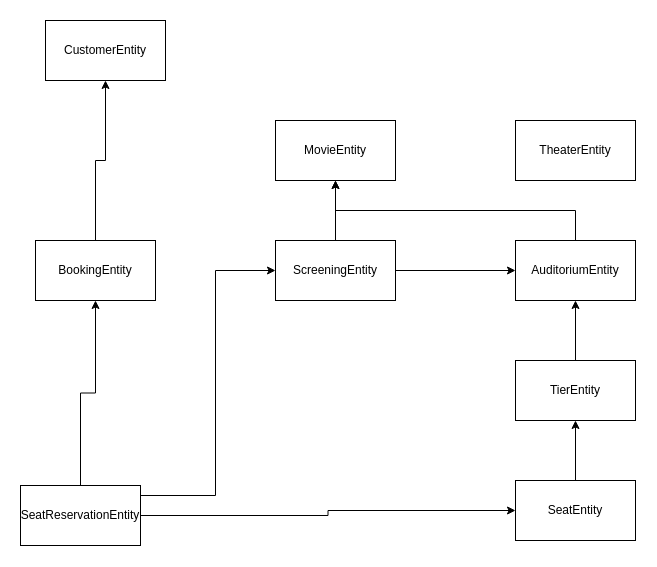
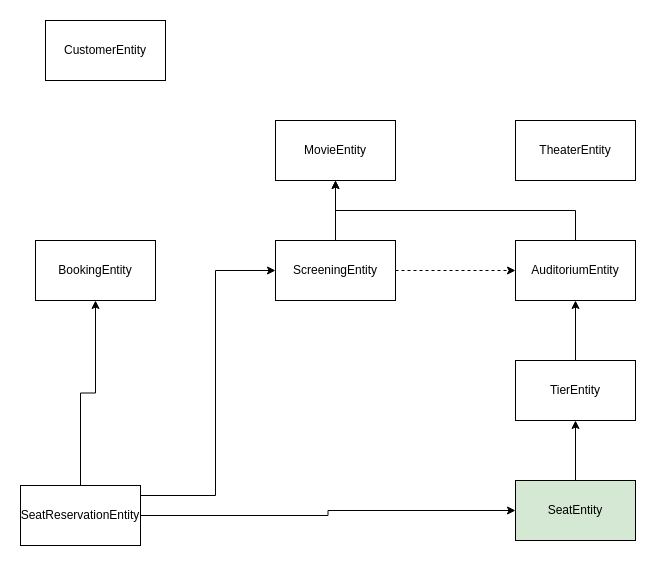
- <mxCell id="4" style="edgeStyle=orthogonalEdgeStyle;rounded=0;orthogonalLoop=1;jettySize=auto;html=1;exitX=0.5;exitY=0;exitDx=0;exitDy=0;entryX=0.5;entryY=1;entryDx=0;entryDy=0;" edge="1" parent="1" source="5" target="6"><mxGeometry relative="1" as="geometry" /></mxCell>
- <mxCell id="9" style="edgeStyle=orthogonalEdgeStyle;rounded=0;orthogonalLoop=1;jettySize=auto;html=1;exitX=1;exitY=0.5;exitDx=0;exitDy=0;entryX=0;entryY=0.5;entryDx=0;entryDy=0;" edge="1" parent="1" source="10" target="3"><mxGeometry relative="1" as="geometry" /></mxCell>
+ <mxCell id="9" style="edgeStyle=orthogonalEdgeStyle;rounded=0;orthogonalLoop=1;jettySize=auto;html=1;exitX=1;exitY=0.5;exitDx=0;exitDy=0;entryX=0;entryY=0.5;entryDx=0;entryDy=0;dashed=1;" edge="1" parent="1" source="10" target="3"><mxGeometry relative="1" as="geometry" /></mxCell>
- <mxCell id="12" value="&lt;div&gt;&lt;span style=&quot;background-color: initial;&quot;&gt;SeatEntity&lt;/span&gt;&lt;br&gt;&lt;/div&gt;" style="rounded=0;whiteSpace=wrap;html=1;" vertex="1" parent="1"><mxGeometry x="515" y="480" width="120" height="60" as="geometry" /></mxCell>
+ <mxCell id="12" value="&lt;div&gt;&lt;span style=&quot;background-color: initial;&quot;&gt;SeatEntity&lt;/span&gt;&lt;br&gt;&lt;/div&gt;" style="rounded=0;whiteSpace=wrap;html=1;fillColor=#d5e8d4;" vertex="1" parent="1"><mxGeometry x="515" y="480" width="120" height="60" as="geometry" /></mxCell>
